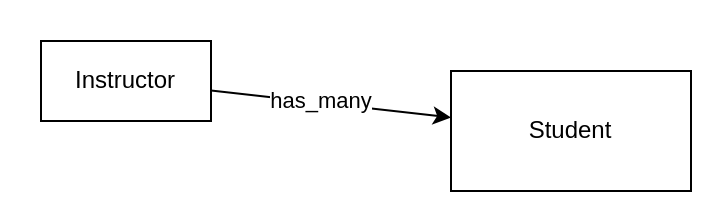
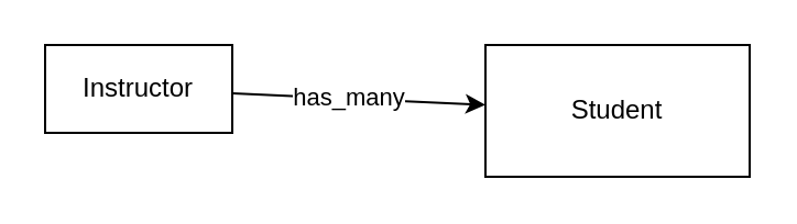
- <mxCell id="5" value="Student" style="whiteSpace=wrap;html=1;" vertex="1" parent="1"><mxGeometry x="225" y="35" width="120" height="60" as="geometry" /></mxCell>
+ <mxCell id="5" value="Student" style="whiteSpace=wrap;html=1;" vertex="1" parent="1"><mxGeometry x="220" y="20" width="120" height="60" as="geometry" /></mxCell>
